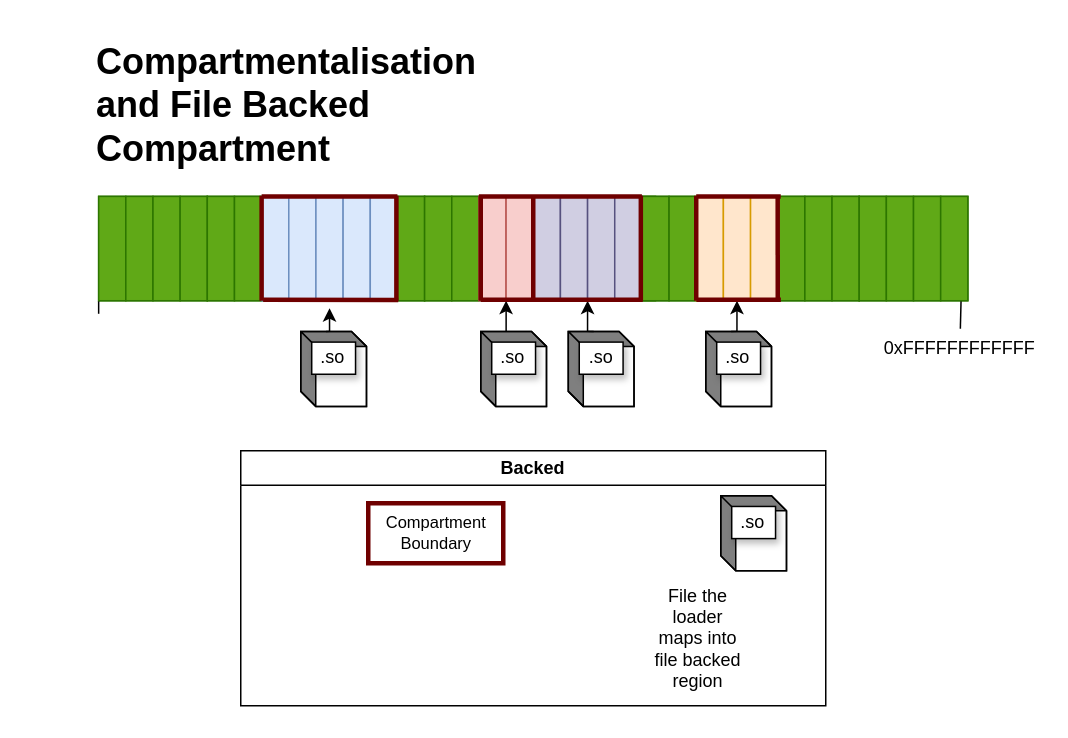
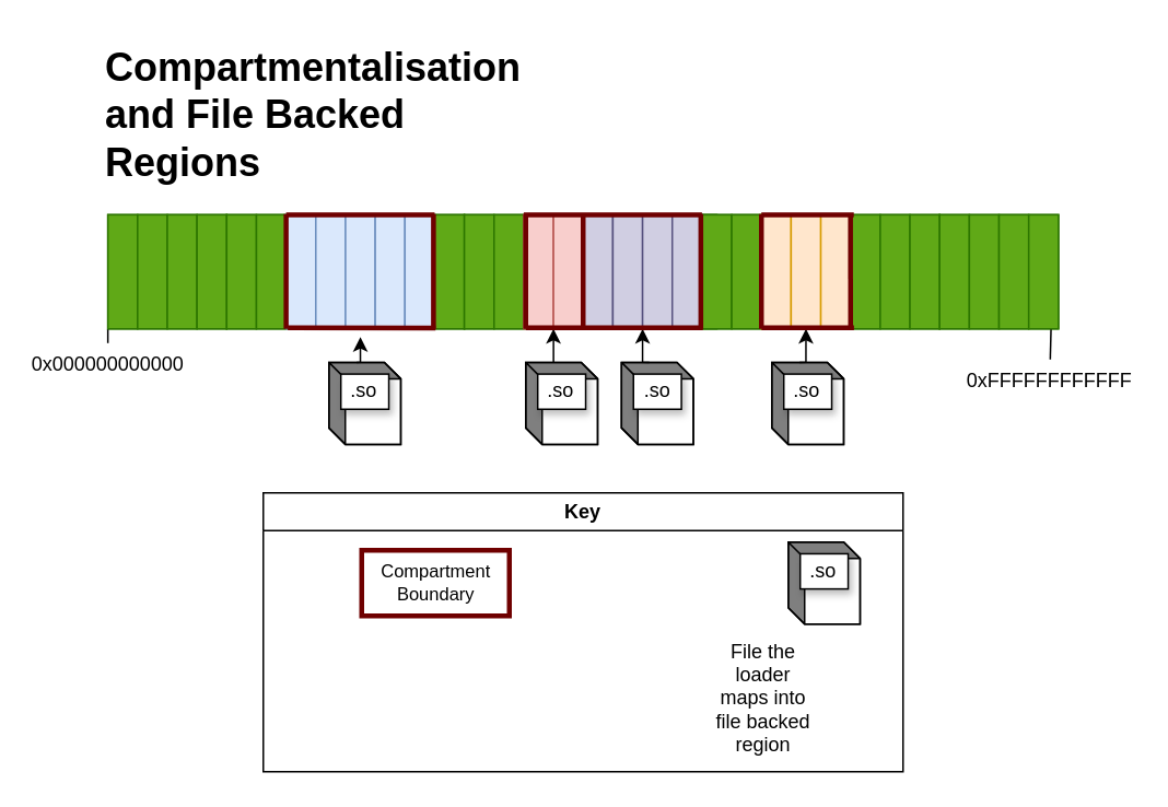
- <mxCell id="76" value="&lt;h1 style=&quot;margin-top: 0px;&quot;&gt;Compartmentalisation and File Backed Compartment&lt;/h1&gt;" style="text;html=1;whiteSpace=wrap;overflow=hidden;rounded=0;" parent="1" vertex="1"><mxGeometry x="62" y="20" width="258" height="120" as="geometry" /></mxCell>
+ <mxCell id="76" value="&lt;h1 style=&quot;margin-top: 0px;&quot;&gt;Compartmentalisation and File Backed Regions&lt;/h1&gt;" style="text;html=1;whiteSpace=wrap;overflow=hidden;rounded=0;" parent="1" vertex="1"><mxGeometry x="62" y="20" width="258" height="120" as="geometry" /></mxCell>
+ <mxCell id="11" value="0x000000000000" style="text;html=1;align=center;verticalAlign=middle;whiteSpace=wrap;rounded=0;container=0;" parent="2" vertex="1"><mxGeometry y="78.691" width="90.541" height="26.087" as="geometry" /></mxCell>
- <mxCell id="77" value="Backed" style="swimlane;whiteSpace=wrap;html=1;" parent="1" vertex="1"><mxGeometry x="160" y="300" width="390" height="170" as="geometry" /></mxCell>
+ <mxCell id="77" value="Key" style="swimlane;whiteSpace=wrap;html=1;" parent="1" vertex="1"><mxGeometry x="160" y="300" width="390" height="170" as="geometry" /></mxCell>
- <mxCell id="81" value="Compartment&lt;div&gt;Boundary&lt;/div&gt;" style="text;html=1;align=center;verticalAlign=middle;resizable=0;points=[];autosize=1;strokeColor=light-dark(#6f0000, #ededed);fillColor=none;fontSize=11;strokeWidth=3;" parent="77" vertex="1"><mxGeometry x="85" y="35" width="90" height="40" as="geometry" /></mxCell>
+ <mxCell id="81" value="Compartment&lt;div&gt;Boundary&lt;/div&gt;" style="text;html=1;align=center;verticalAlign=middle;resizable=0;points=[];autosize=1;strokeColor=light-dark(#6f0000, #ededed);fillColor=none;fontSize=11;strokeWidth=3;" parent="77" vertex="1"><mxGeometry x="60" y="35" width="90" height="40" as="geometry" /></mxCell>
